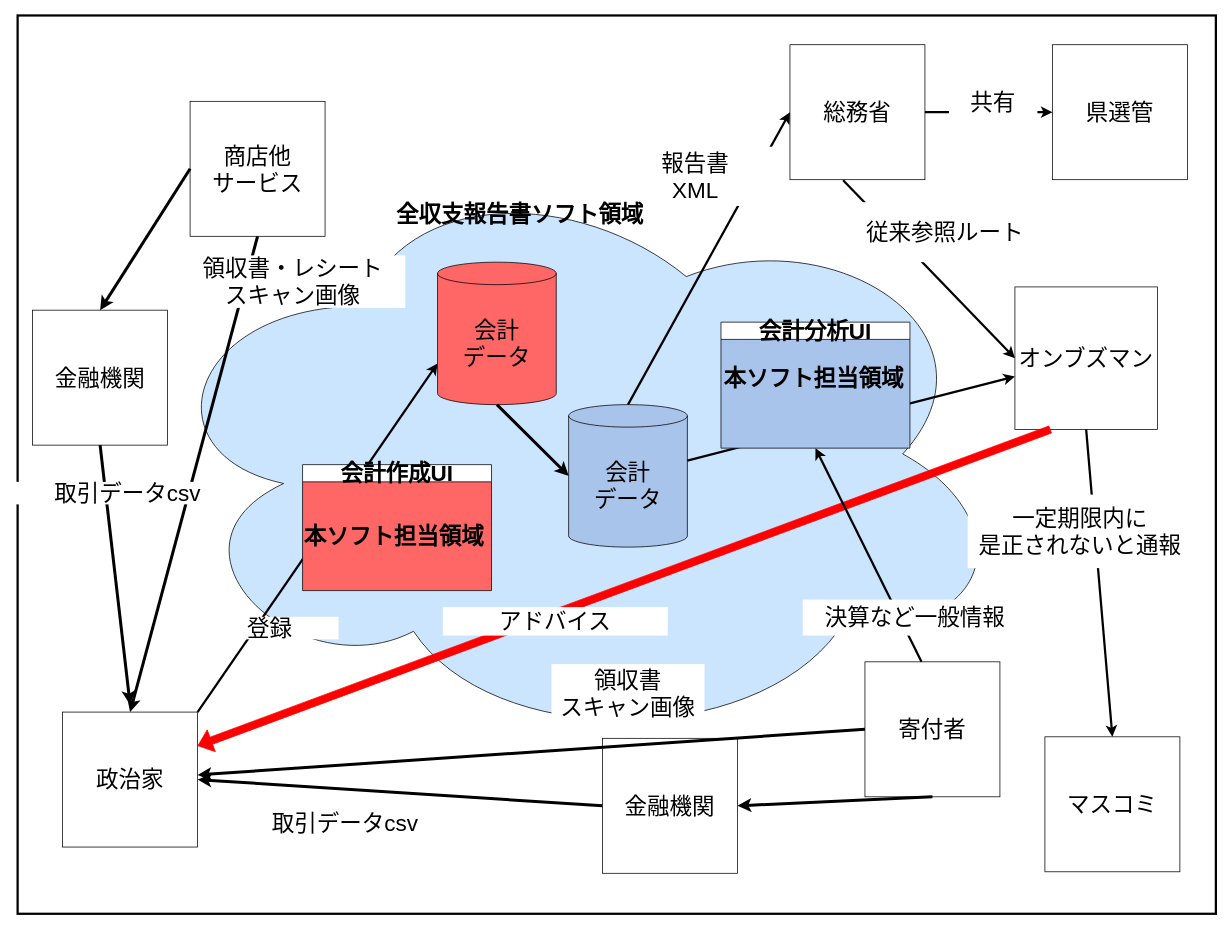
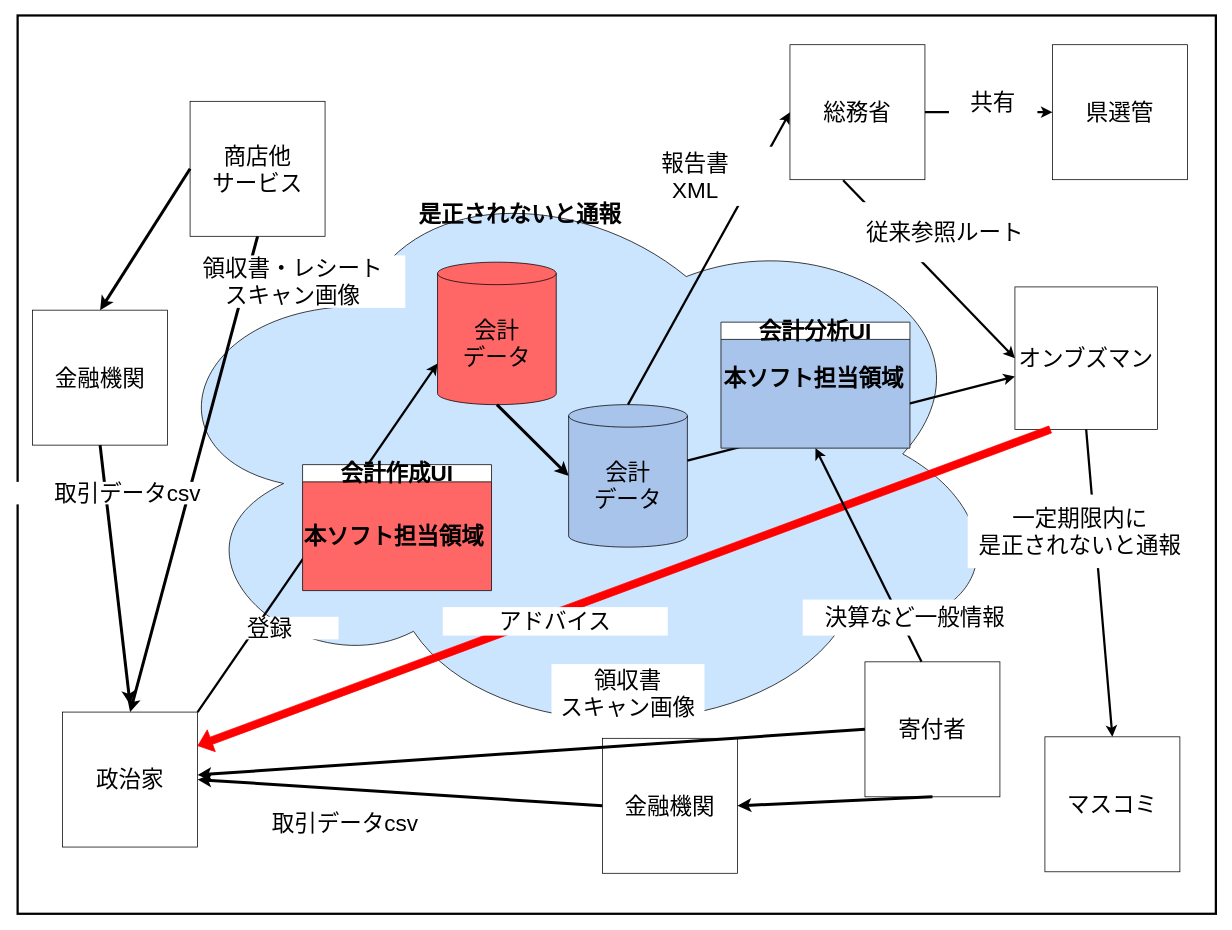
- <mxCell id="82" value="&lt;font color=&quot;#000000&quot; style=&quot;font-size: 30px;&quot;&gt;全収支報告書ソフト領域&lt;/font&gt;" style="text;html=1;strokeColor=none;fillColor=none;align=center;verticalAlign=middle;whiteSpace=wrap;rounded=0;fontColor=#FFF2CC;fontStyle=1" parent="45" vertex="1"><mxGeometry x="513" y="270" width="360" height="30" as="geometry" /></mxCell>
+ <mxCell id="82" value="&lt;font color=&quot;#000000&quot; style=&quot;font-size: 30px;&quot;&gt;是正されないと通報&lt;/font&gt;" style="text;html=1;strokeColor=none;fillColor=none;align=center;verticalAlign=middle;whiteSpace=wrap;rounded=0;fontColor=#FFF2CC;fontStyle=1" parent="45" vertex="1"><mxGeometry x="513" y="270" width="360" height="30" as="geometry" /></mxCell>
